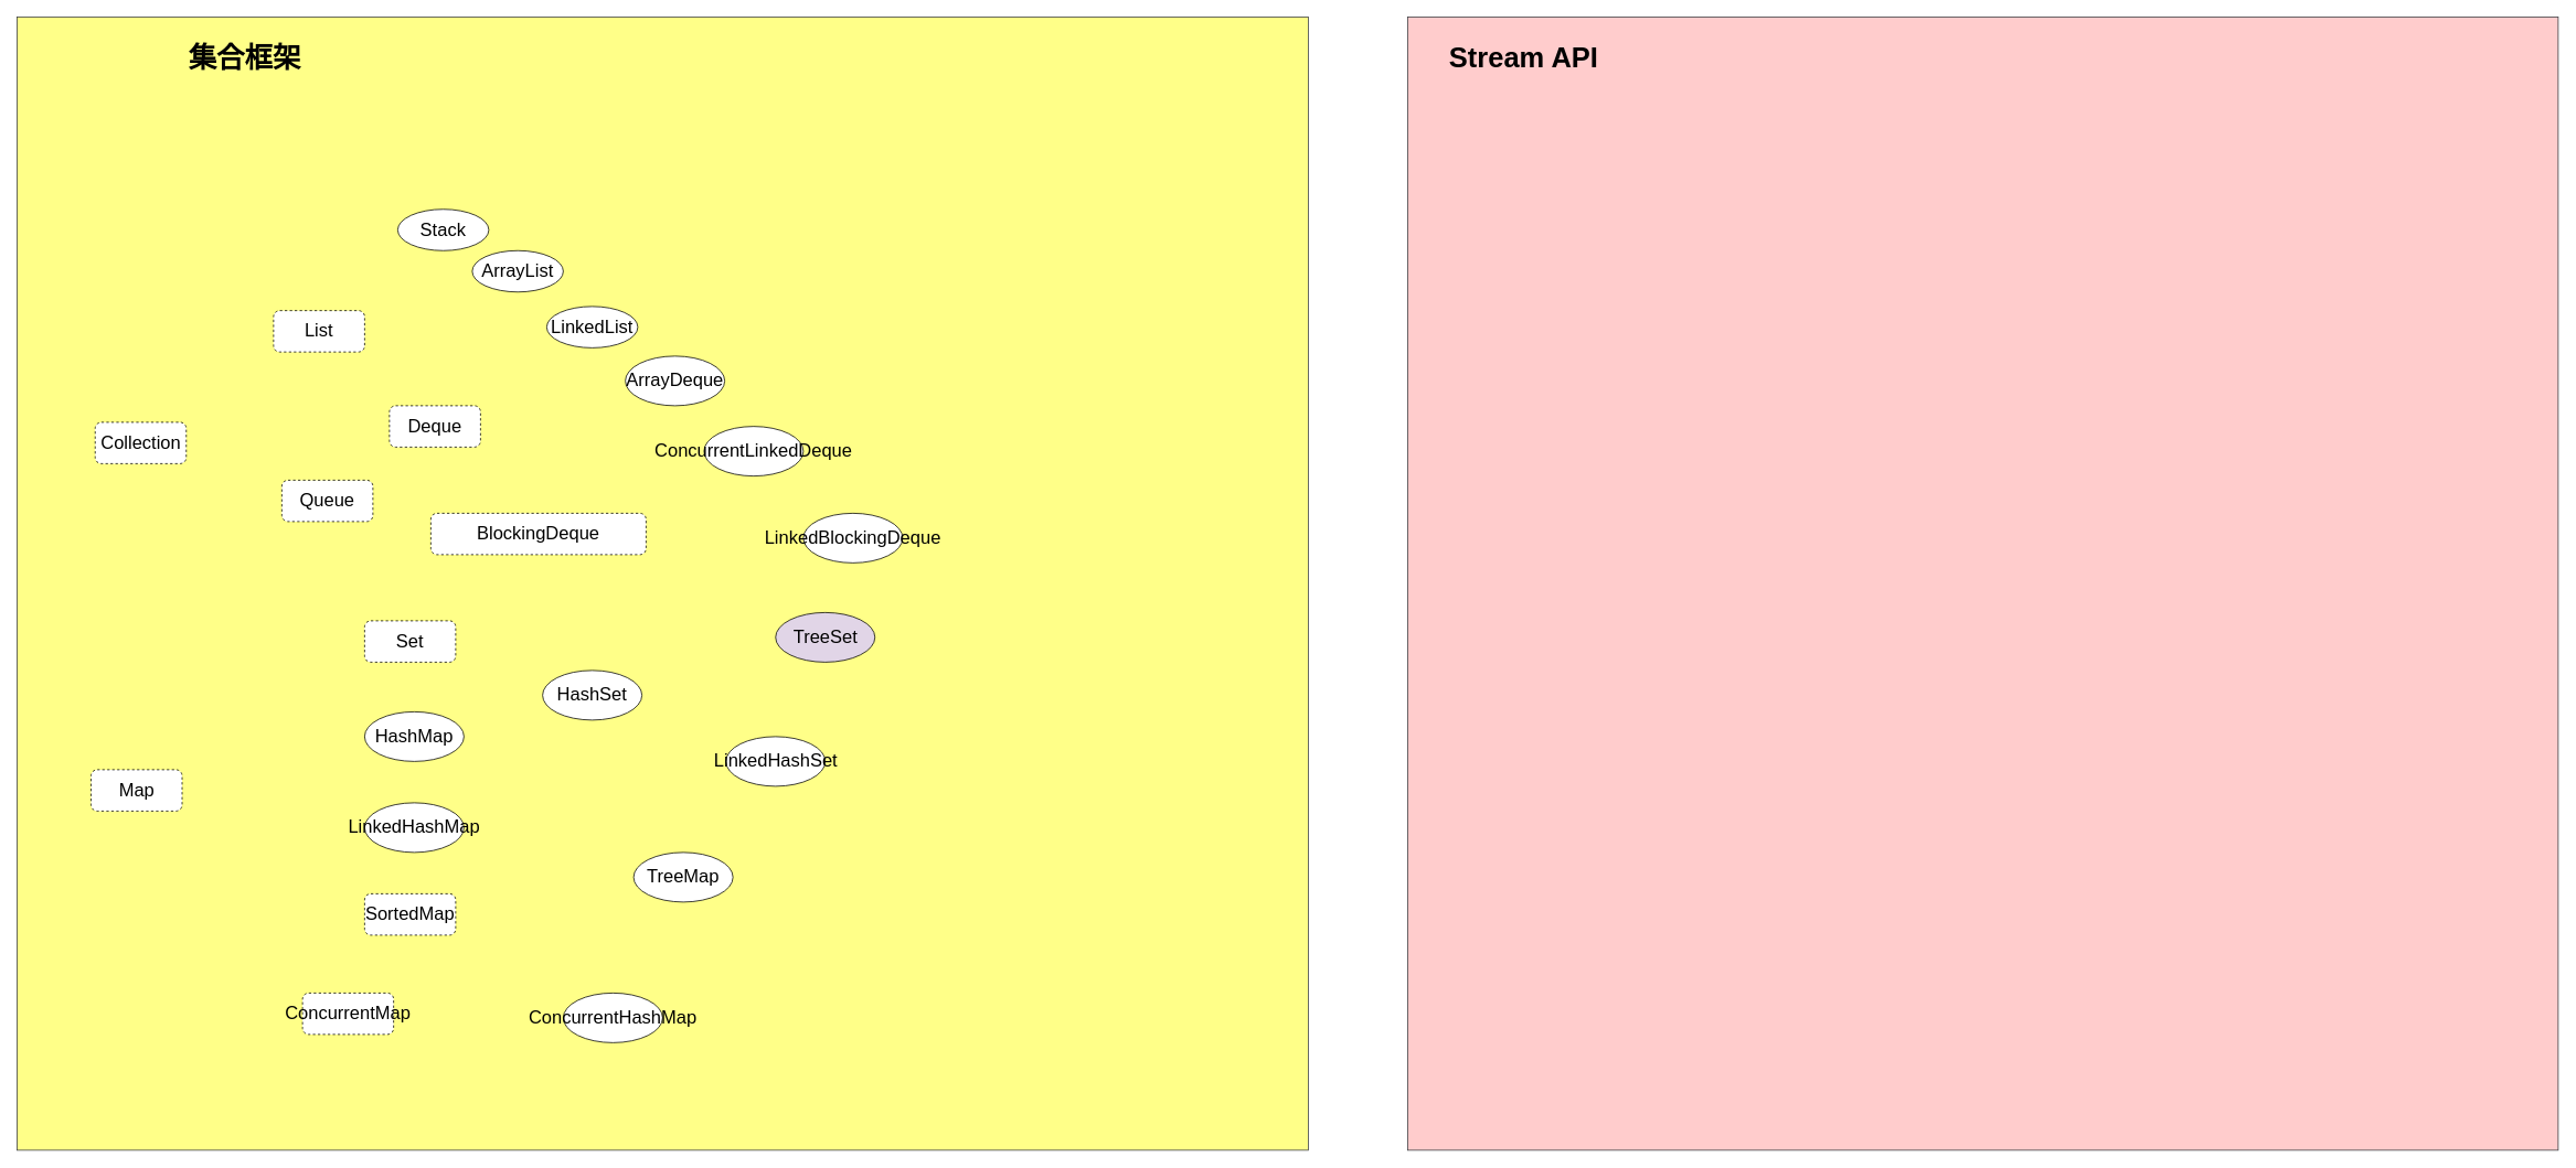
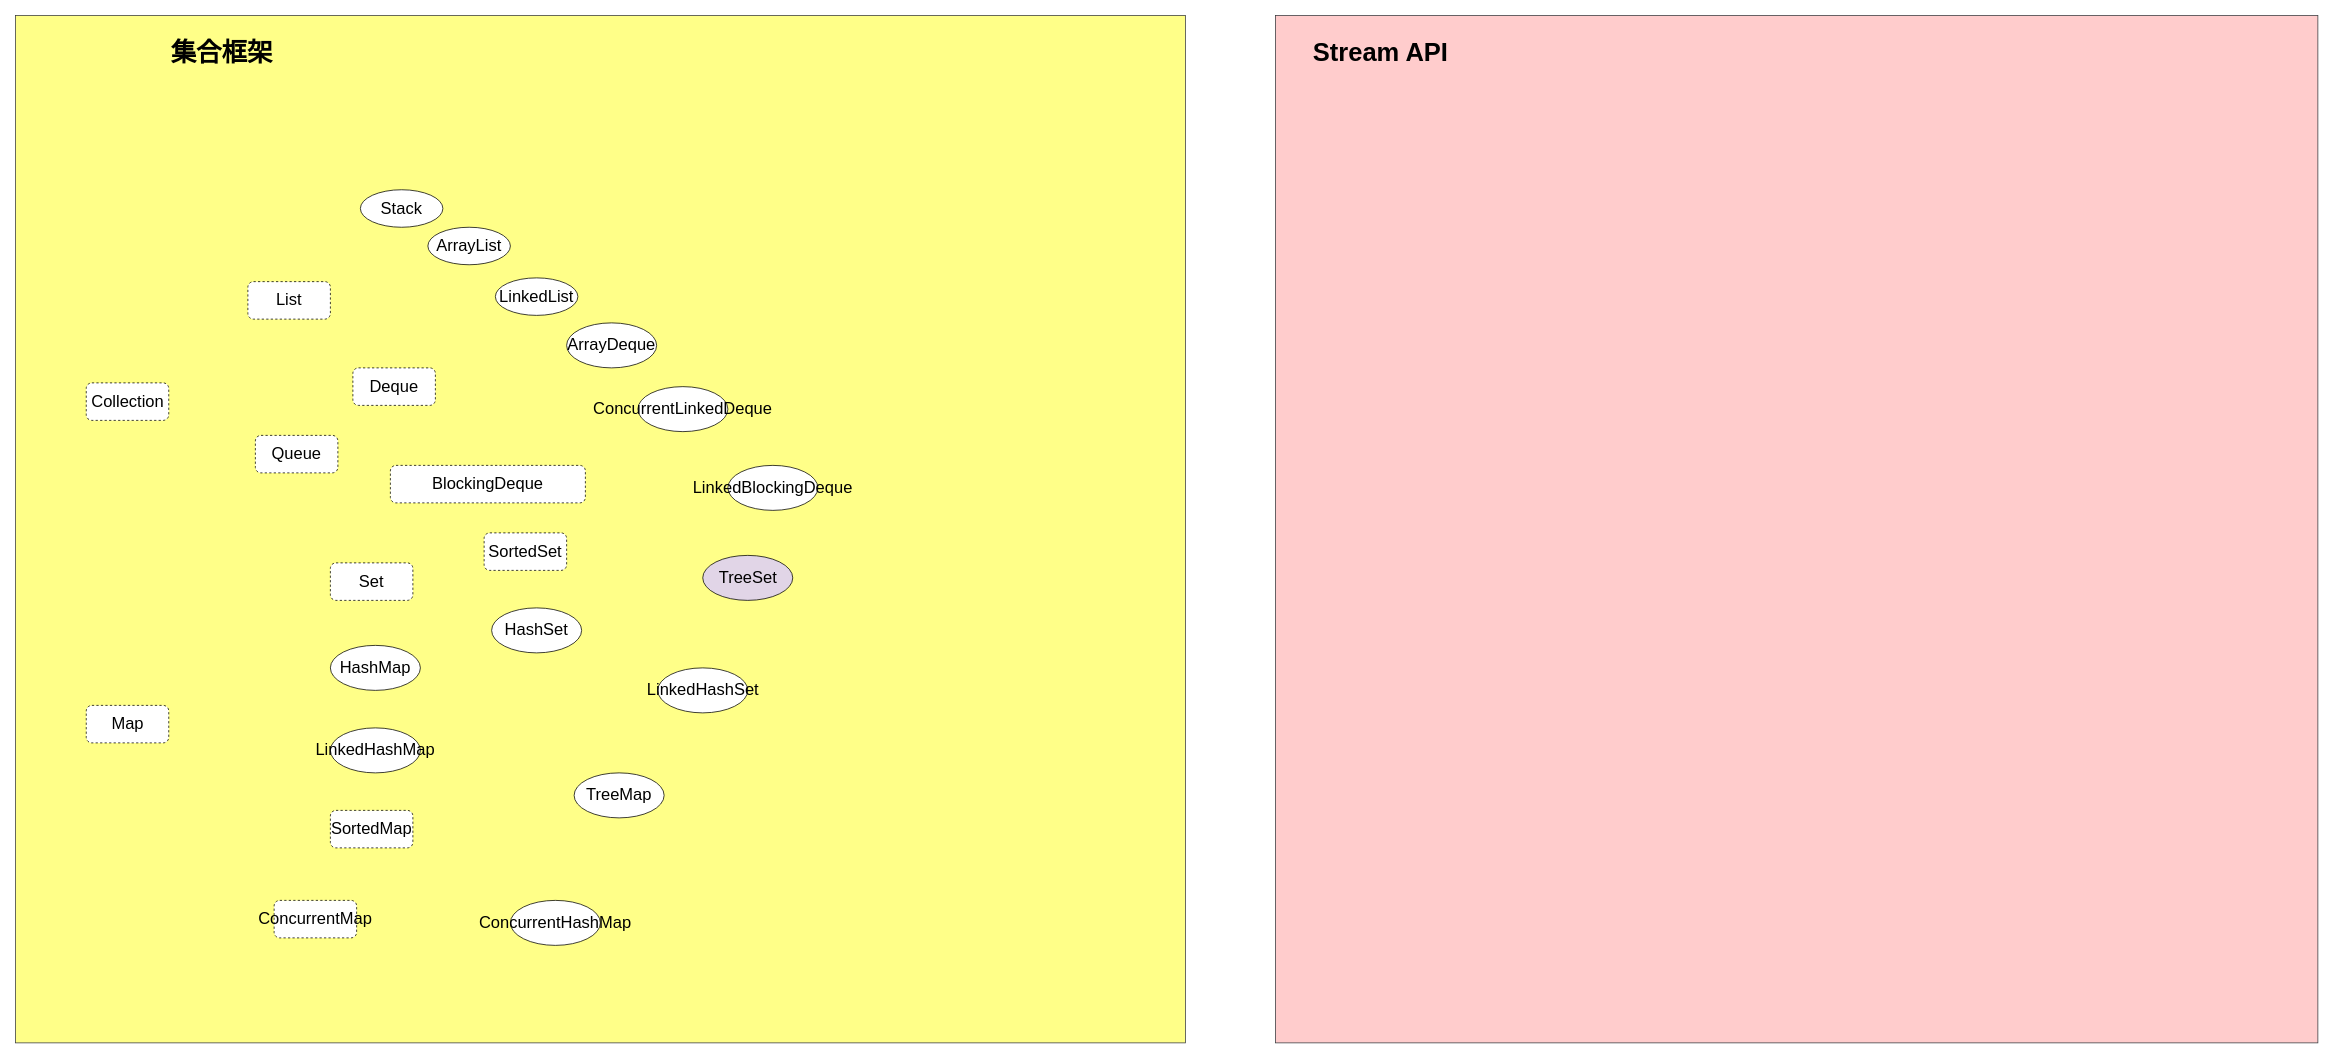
+ <mxCell id="15" value="SortedSet" style="rounded=1;whiteSpace=wrap;html=1;strokeWidth=1;fontSize=22;fontColor=#000000;dashed=1;" vertex="1" parent="1"><mxGeometry x="645" y="710" width="110" height="50" as="geometry" /></mxCell>
- <mxCell id="7" value="Map" style="rounded=1;whiteSpace=wrap;html=1;strokeWidth=1;fontSize=22;fontColor=#000000;dashed=1;" vertex="1" parent="1"><mxGeometry x="109.5" y="930" width="110" height="50" as="geometry" /></mxCell>
+ <mxCell id="7" value="Map" style="rounded=1;whiteSpace=wrap;html=1;strokeWidth=1;fontSize=22;fontColor=#000000;dashed=1;" vertex="1" parent="1"><mxGeometry x="114.5" y="940" width="110" height="50" as="geometry" /></mxCell>
